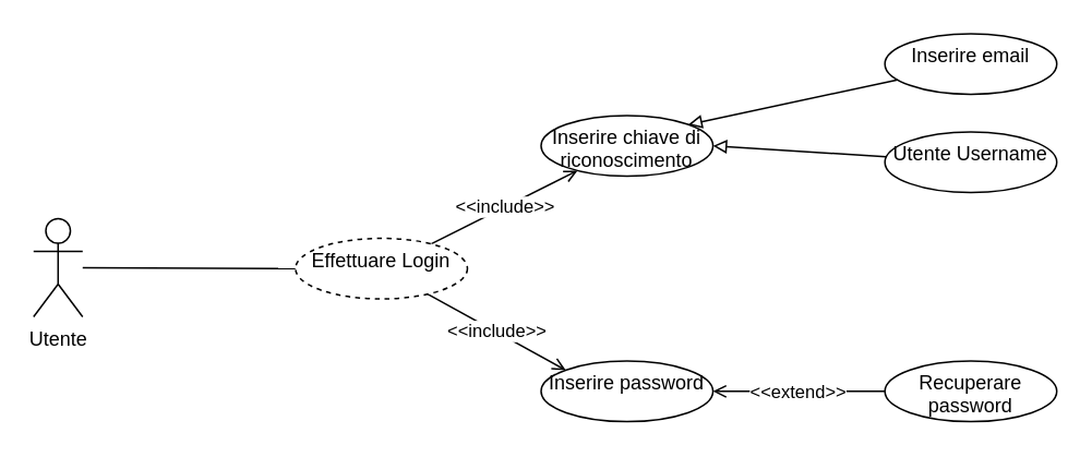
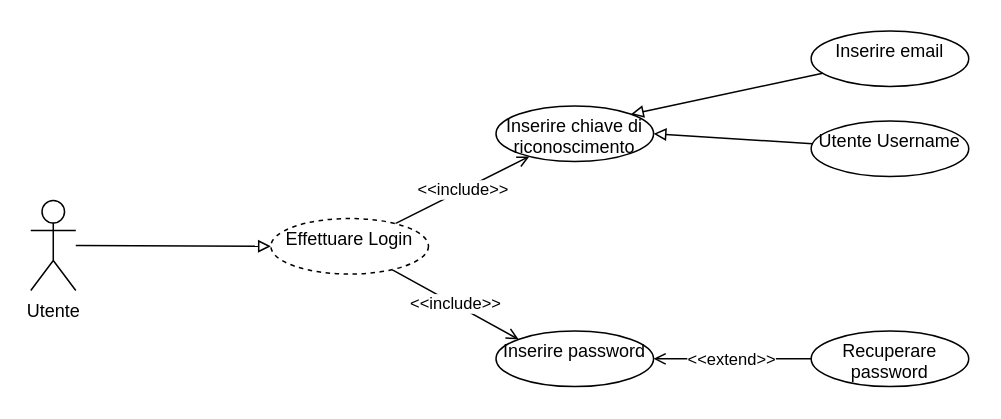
- <mxCell id="2" value="" style="edgeStyle=none;rounded=0;orthogonalLoop=1;jettySize=auto;html=1;endArrow=none;endFill=0;" parent="1" source="3" target="6" edge="1"><mxGeometry relative="1" as="geometry" /></mxCell>
+ <mxCell id="2" value="" style="edgeStyle=none;rounded=0;orthogonalLoop=1;jettySize=auto;html=1;endArrow=block;endFill=0;" parent="1" source="3" target="6" edge="1"><mxGeometry relative="1" as="geometry" /></mxCell>
